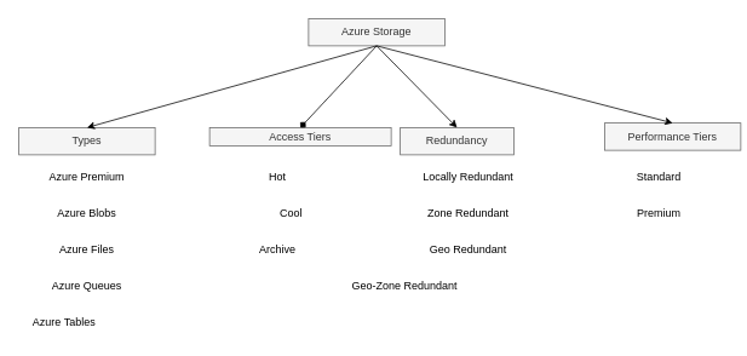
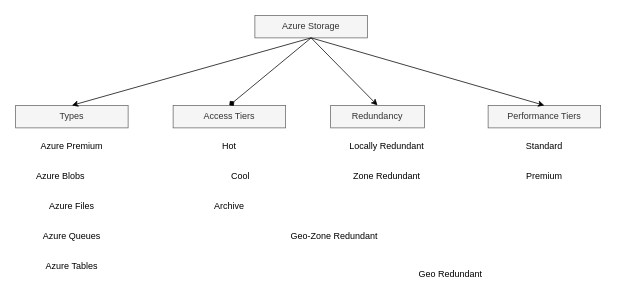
- <mxCell id="4" value="Access Tiers" style="text;html=1;strokeColor=#666666;fillColor=#f5f5f5;align=center;verticalAlign=middle;whiteSpace=wrap;rounded=0;fontColor=#333333;" vertex="1" parent="1"><mxGeometry x="230" y="140" width="200" height="20" as="geometry" /></mxCell>
+ <mxCell id="4" value="Access Tiers" style="text;html=1;strokeColor=#666666;fillColor=#f5f5f5;align=center;verticalAlign=middle;whiteSpace=wrap;rounded=0;fontColor=#333333;" vertex="1" parent="1"><mxGeometry x="230" y="140" width="150" height="30" as="geometry" /></mxCell>
- <mxCell id="6" value="Performance Tiers" style="text;html=1;strokeColor=#666666;fillColor=#f5f5f5;align=center;verticalAlign=middle;whiteSpace=wrap;rounded=0;fontColor=#333333;" vertex="1" parent="1"><mxGeometry x="665" y="135" width="150" height="30" as="geometry" /></mxCell>
+ <mxCell id="6" value="Performance Tiers" style="text;html=1;strokeColor=#666666;fillColor=#f5f5f5;align=center;verticalAlign=middle;whiteSpace=wrap;rounded=0;fontColor=#333333;" vertex="1" parent="1"><mxGeometry x="650" y="140" width="150" height="30" as="geometry" /></mxCell>
- <mxCell id="12" value="Azure Blobs" style="text;html=1;strokeColor=none;fillColor=none;align=center;verticalAlign=middle;whiteSpace=wrap;rounded=0;" vertex="1" parent="1"><mxGeometry x="40" y="220" width="110" height="30" as="geometry" /></mxCell>
+ <mxCell id="12" value="Azure Blobs" style="text;html=1;strokeColor=none;fillColor=none;align=center;verticalAlign=middle;whiteSpace=wrap;rounded=0;" vertex="1" parent="1"><mxGeometry x="25" y="220" width="110" height="30" as="geometry" /></mxCell>
- <mxCell id="20" value="Geo Redundant" style="text;html=1;strokeColor=none;fillColor=none;align=center;verticalAlign=middle;whiteSpace=wrap;rounded=0;" vertex="1" parent="1"><mxGeometry x="460" y="260" width="110" height="30" as="geometry" /></mxCell>
+ <mxCell id="20" value="Geo Redundant" style="text;html=1;strokeColor=none;fillColor=none;align=center;verticalAlign=middle;whiteSpace=wrap;rounded=0;" vertex="1" parent="1"><mxGeometry x="545" y="350" width="110" height="30" as="geometry" /></mxCell>
- <mxCell id="15" value="Azure Tables" style="text;html=1;strokeColor=none;fillColor=none;align=center;verticalAlign=middle;whiteSpace=wrap;rounded=0;" vertex="1" parent="1"><mxGeometry x="15" y="340" width="110" height="30" as="geometry" /></mxCell>
+ <mxCell id="15" value="Azure Tables" style="text;html=1;strokeColor=none;fillColor=none;align=center;verticalAlign=middle;whiteSpace=wrap;rounded=0;" vertex="1" parent="1"><mxGeometry x="40" y="340" width="110" height="30" as="geometry" /></mxCell>
